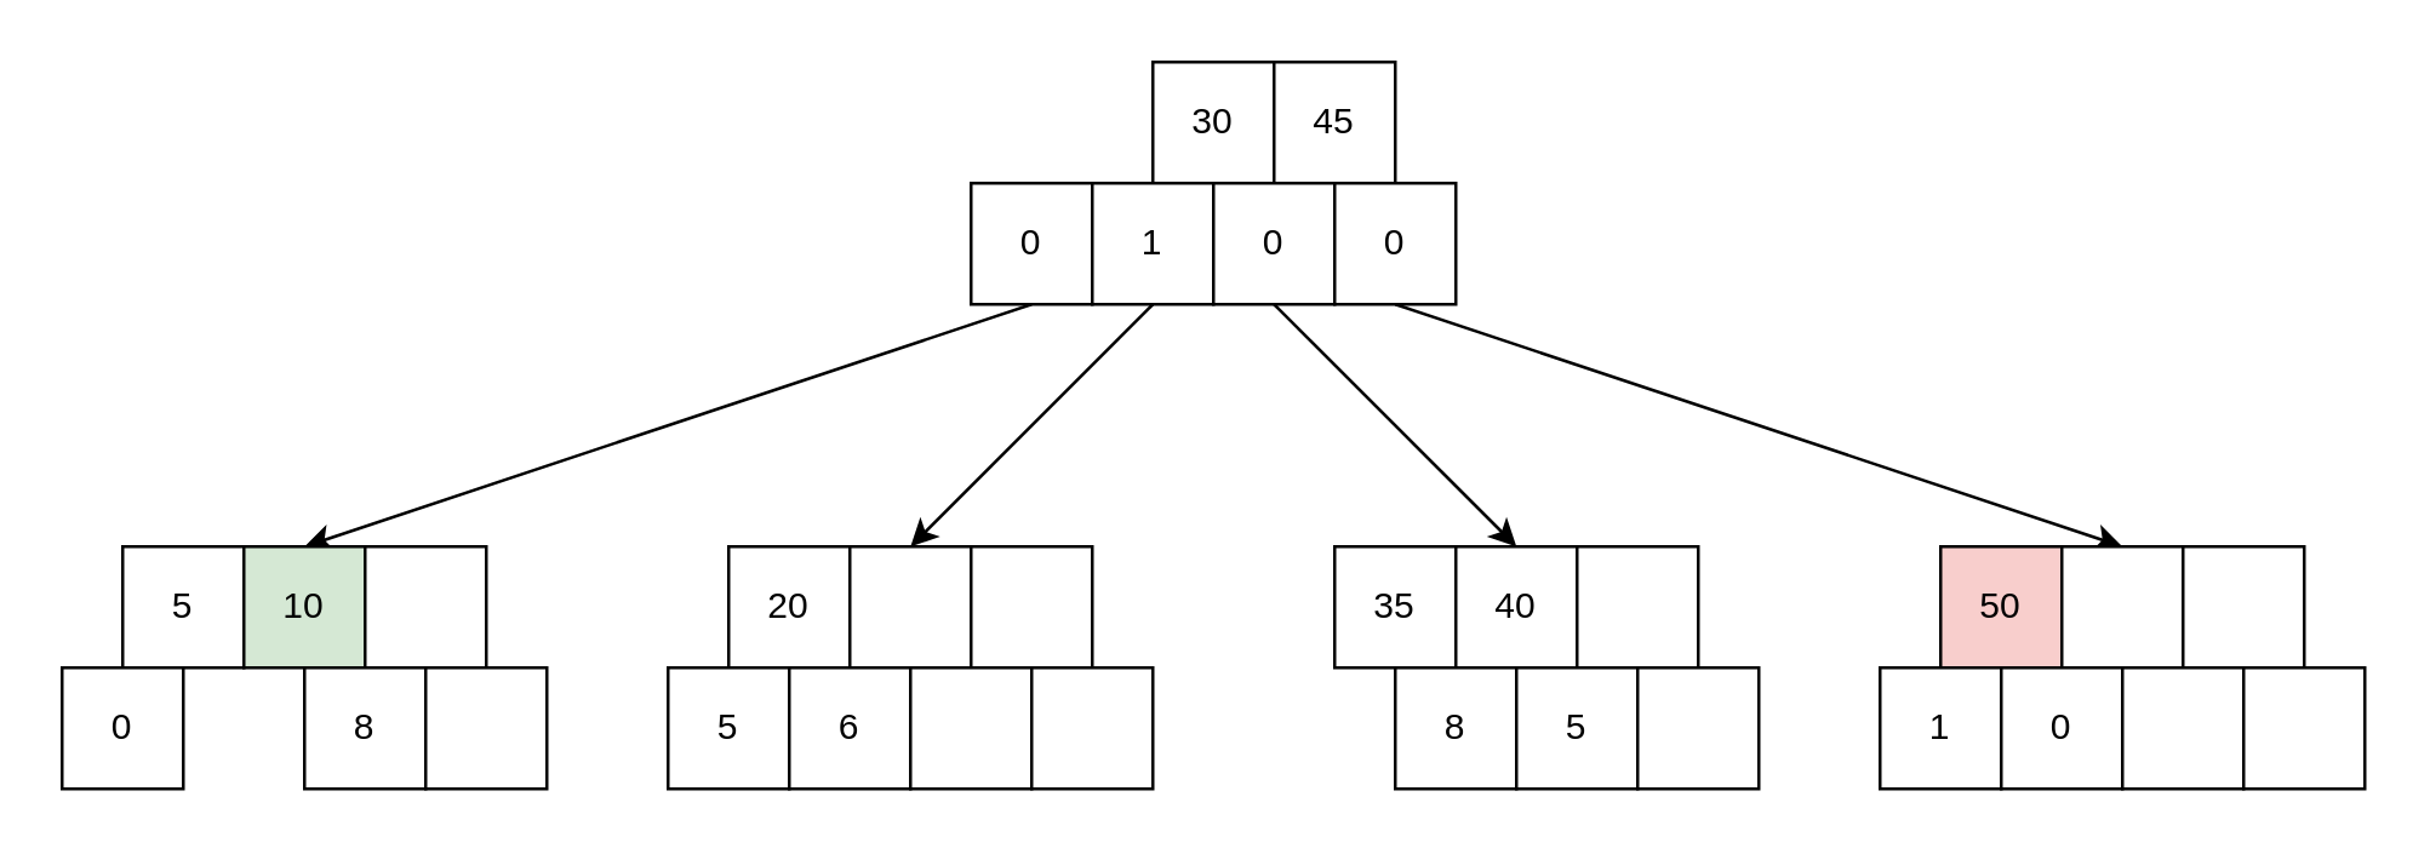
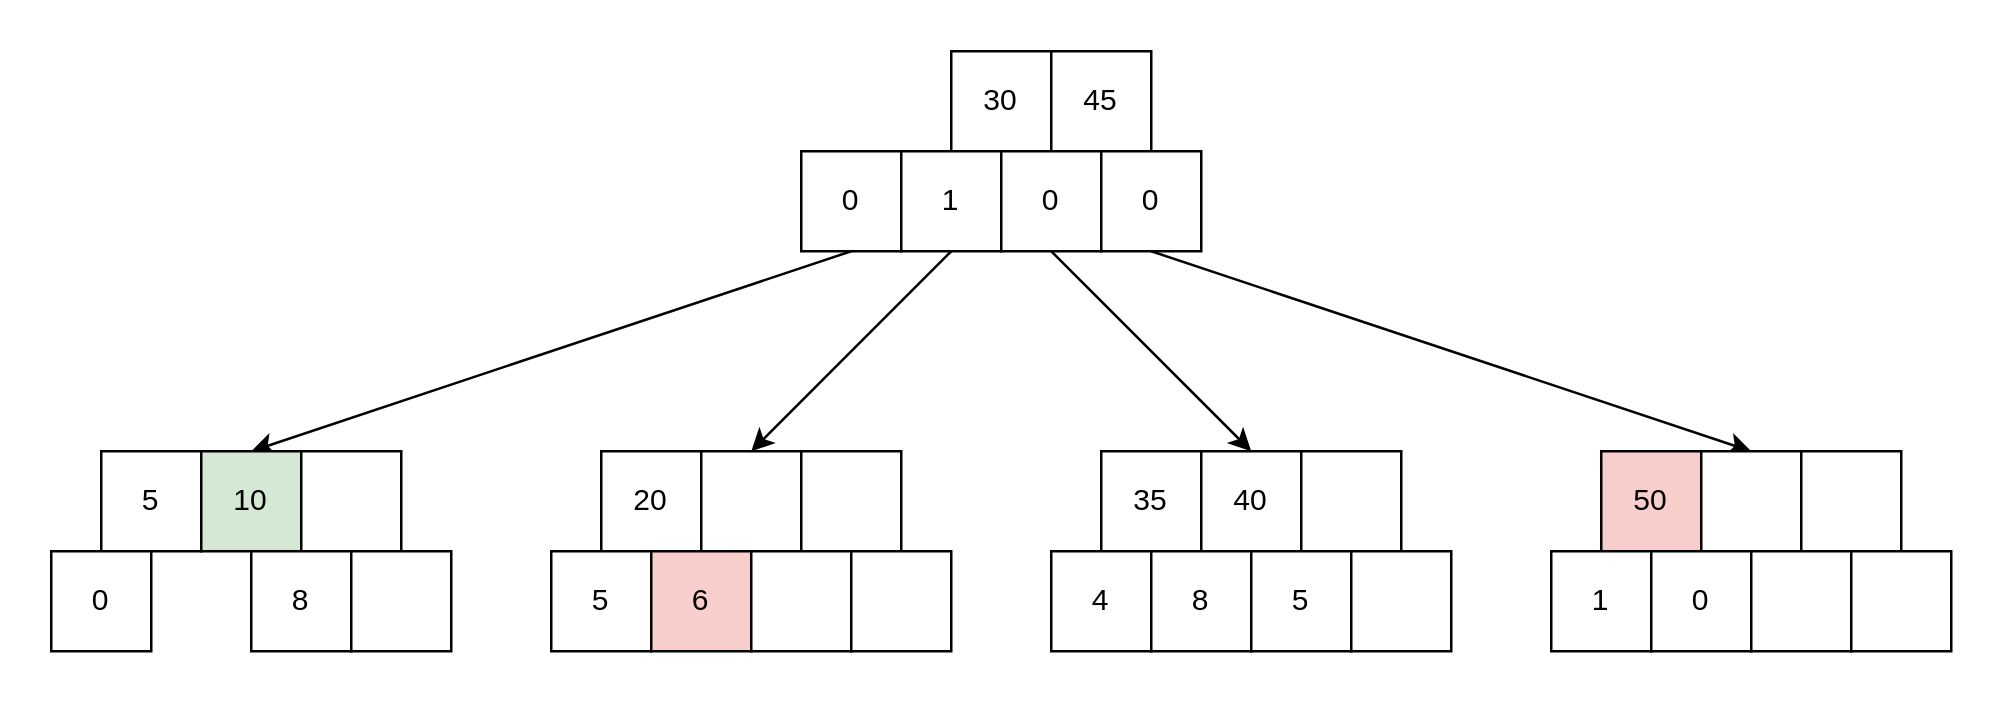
- <mxCell id="22" value="6" style="rounded=0;whiteSpace=wrap;html=1;" vertex="1" parent="1"><mxGeometry x="260" y="220" width="40" height="40" as="geometry" /></mxCell>
+ <mxCell id="22" value="6" style="rounded=0;whiteSpace=wrap;html=1;fillColor=#f8cecc;" vertex="1" parent="1"><mxGeometry x="260" y="220" width="40" height="40" as="geometry" /></mxCell>
+ <mxCell id="28" value="4" style="rounded=0;whiteSpace=wrap;html=1;" vertex="1" parent="1"><mxGeometry x="420" y="220" width="40" height="40" as="geometry" /></mxCell>
